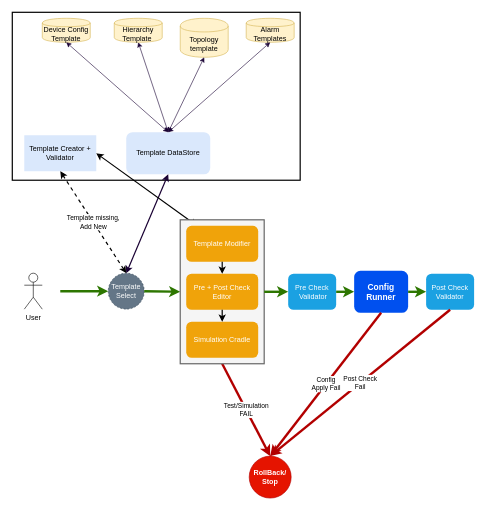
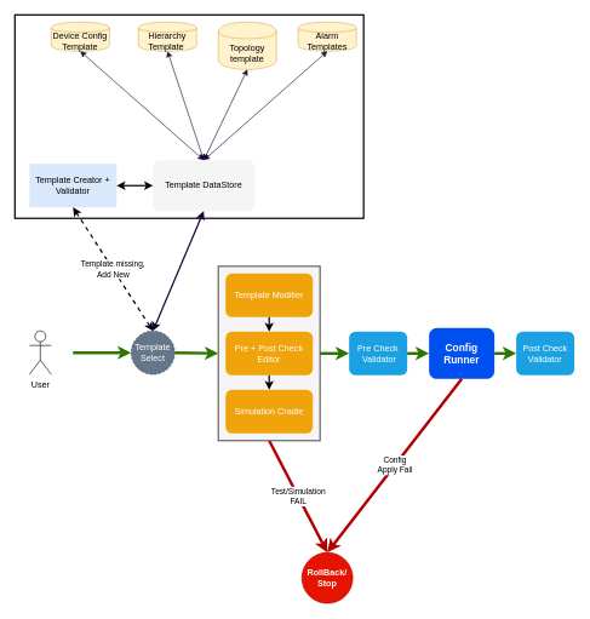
- <mxCell id="3" value="Template DataStore" style="rounded=1;whiteSpace=wrap;html=1;fillColor=#dae8fc;strokeColor=none;" parent="1" vertex="1"><mxGeometry x="210" y="220" width="140" height="70" as="geometry" /></mxCell>
+ <mxCell id="3" value="Template DataStore" style="rounded=1;whiteSpace=wrap;html=1;fillColor=#f5f5f5;strokeColor=none;" parent="1" vertex="1"><mxGeometry x="210" y="220" width="140" height="70" as="geometry" /></mxCell>
- <mxCell id="17" value="" style="endArrow=classic;startArrow=classic;html=1;strokeColor=#000000;strokeWidth=2;exitX=1;exitY=0.5;exitDx=0;exitDy=0;" edge="1" parent="1" source="12" target="27"><mxGeometry width="50" height="50" relative="1" as="geometry"><mxPoint x="0" y="670" as="sourcePoint" /><mxPoint x="50" y="620" as="targetPoint" /></mxGeometry></mxCell>
+ <mxCell id="17" value="" style="endArrow=classic;startArrow=classic;html=1;strokeColor=#000000;strokeWidth=2;entryX=0;entryY=0.5;entryDx=0;entryDy=0;exitX=1;exitY=0.5;exitDx=0;exitDy=0;" edge="1" parent="1" source="12" target="3"><mxGeometry width="50" height="50" relative="1" as="geometry"><mxPoint x="0" y="670" as="sourcePoint" /><mxPoint x="50" y="620" as="targetPoint" /></mxGeometry></mxCell>
- <mxCell id="35" value="Post Check&lt;br&gt;Fail" style="endArrow=classic;html=1;strokeColor=#B20000;strokeWidth=4;exitX=0.5;exitY=1;exitDx=0;exitDy=0;entryX=0.5;entryY=0;entryDx=0;entryDy=0;fillColor=#e51400;" edge="1" parent="1" source="20" target="21"><mxGeometry width="50" height="50" relative="1" as="geometry"><mxPoint x="580" y="606" as="sourcePoint" /><mxPoint x="580" y="760" as="targetPoint" /></mxGeometry></mxCell>
